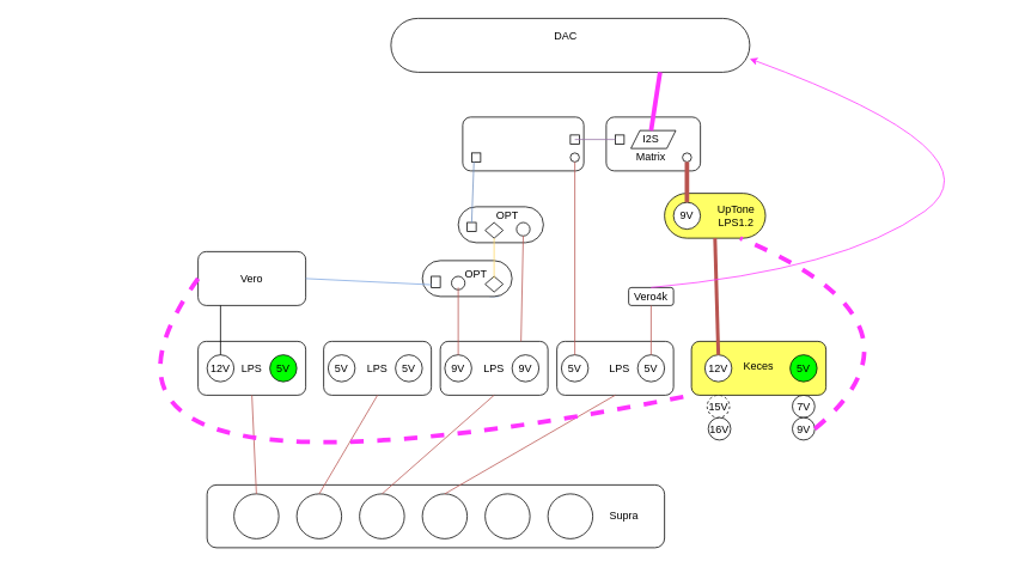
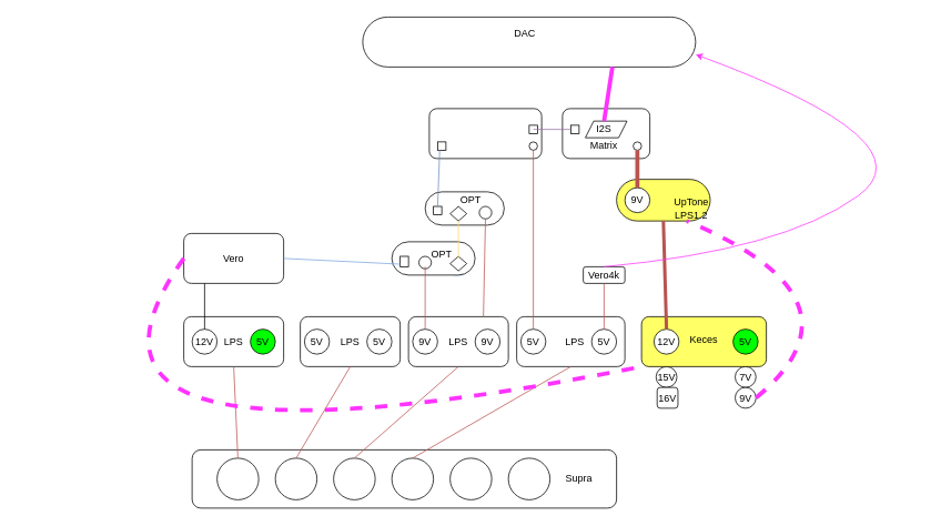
- <mxCell id="65" value="UpTone LPS1.2" style="text;html=1;strokeColor=none;fillColor=none;align=center;verticalAlign=middle;whiteSpace=wrap;rounded=0;" vertex="1" parent="1"><mxGeometry x="800" y="227.5" width="40" height="25" as="geometry" /></mxCell>
+ <mxCell id="65" value="UpTone LPS1.2" style="text;html=1;strokeColor=none;fillColor=none;align=center;verticalAlign=middle;whiteSpace=wrap;rounded=0;" vertex="1" parent="1"><mxGeometry x="810" y="237.5" width="40" height="25" as="geometry" /></mxCell>
- <mxCell id="4" value="15V" style="ellipse;whiteSpace=wrap;html=1;aspect=fixed;dashed=1;" vertex="1" parent="1"><mxGeometry x="787.5" y="440" width="25" height="25" as="geometry" /></mxCell>
+ <mxCell id="4" value="15V" style="ellipse;whiteSpace=wrap;html=1;aspect=fixed;" vertex="1" parent="1"><mxGeometry x="787.5" y="440" width="25" height="25" as="geometry" /></mxCell>
- <mxCell id="69" value="16V" style="ellipse;whiteSpace=wrap;html=1;aspect=fixed;" vertex="1" parent="1"><mxGeometry x="788.75" y="465" width="25" height="25" as="geometry" /></mxCell>
+ <mxCell id="69" value="16V" style="whiteSpace=wrap;html=1;aspect=fixed;rounded=1;" vertex="1" parent="1"><mxGeometry x="788.75" y="465" width="25" height="25" as="geometry" /></mxCell>
